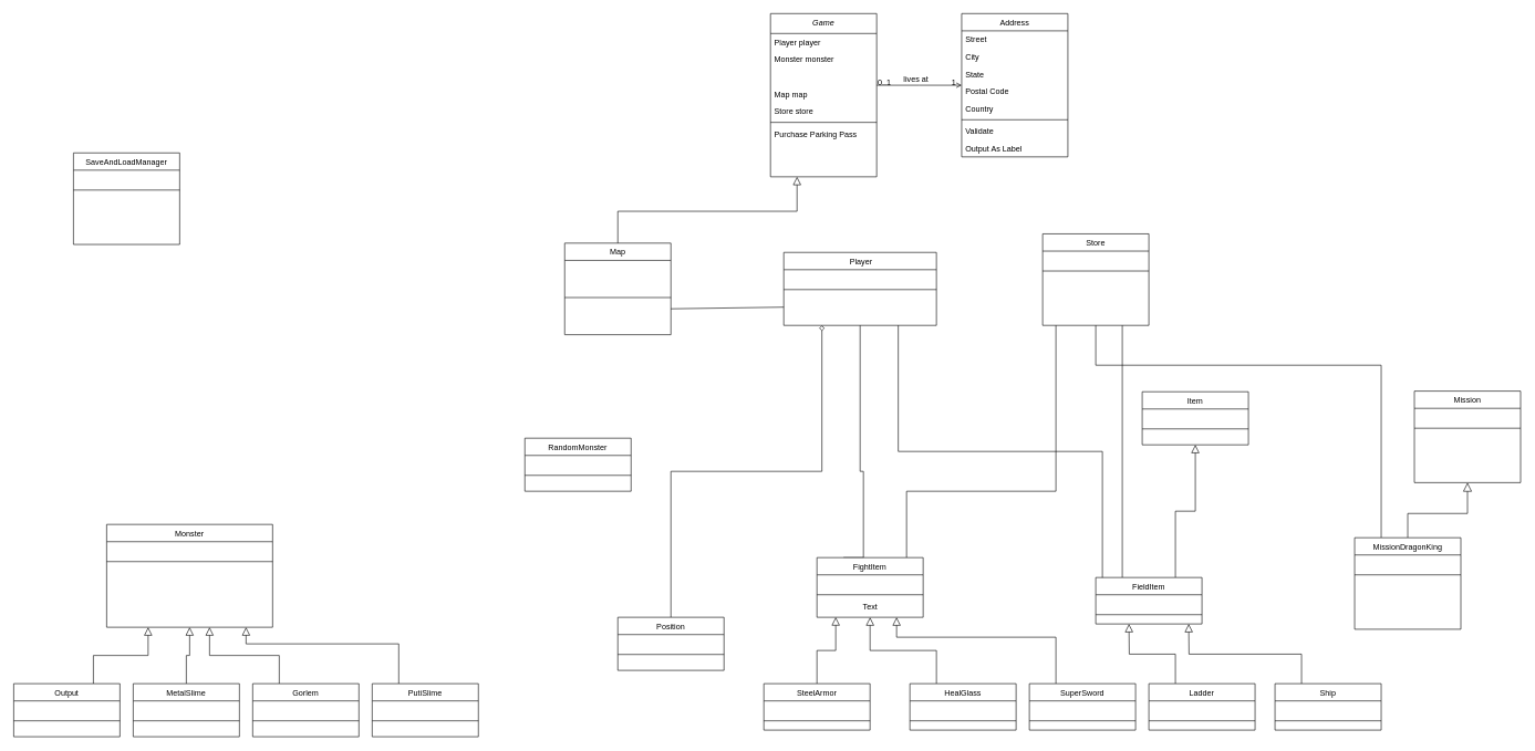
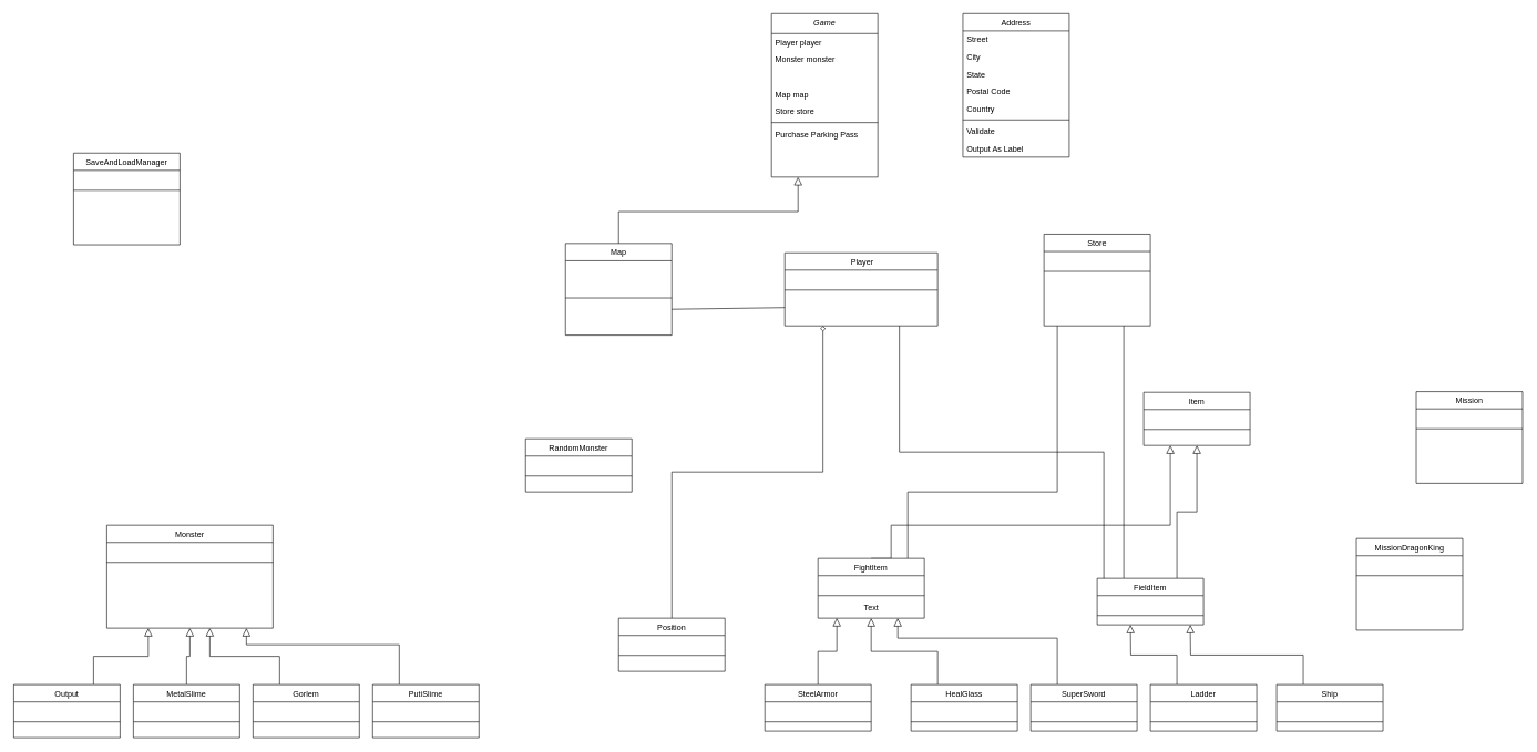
- <mxCell id="29" value="" style="endArrow=open;shadow=0;strokeWidth=1;rounded=0;endFill=1;edgeStyle=elbowEdgeStyle;elbow=vertical;" parent="1" source="2" target="20" edge="1"><mxGeometry x="0.5" y="41" relative="1" as="geometry"><mxPoint x="1320" y="92" as="sourcePoint" /><mxPoint x="1480" y="92" as="targetPoint" /><mxPoint x="-40" y="32" as="offset" /></mxGeometry></mxCell>
- <mxCell id="30" value="0..1" style="resizable=0;align=left;verticalAlign=bottom;labelBackgroundColor=none;fontSize=12;" parent="29" connectable="0" vertex="1"><mxGeometry x="-1" relative="1" as="geometry"><mxPoint y="4" as="offset" /></mxGeometry></mxCell>
- <mxCell id="31" value="1" style="resizable=0;align=right;verticalAlign=bottom;labelBackgroundColor=none;fontSize=12;" parent="29" connectable="0" vertex="1"><mxGeometry x="1" relative="1" as="geometry"><mxPoint x="-7" y="4" as="offset" /></mxGeometry></mxCell>
- <mxCell id="32" value="lives at" style="text;html=1;resizable=0;points=[];;align=center;verticalAlign=middle;labelBackgroundColor=none;rounded=0;shadow=0;strokeWidth=1;fontSize=12;" parent="29" vertex="1" connectable="0"><mxGeometry x="0.5" y="49" relative="1" as="geometry"><mxPoint x="-38" y="40" as="offset" /></mxGeometry></mxCell>
- <mxCell id="80" style="edgeStyle=orthogonalEdgeStyle;rounded=0;orthogonalLoop=1;jettySize=auto;html=1;exitX=0.25;exitY=0;exitDx=0;exitDy=0;entryX=0.5;entryY=1;entryDx=0;entryDy=0;endArrow=none;endFill=0;" edge="1" parent="1" source="81" target="69"><mxGeometry relative="1" as="geometry"><Array as="points"><mxPoint x="2080" y="550" /><mxPoint x="1650" y="550" /></Array></mxGeometry></mxCell>
- <mxCell id="38" style="edgeStyle=orthogonalEdgeStyle;rounded=0;orthogonalLoop=1;jettySize=auto;html=1;exitX=0.25;exitY=0;exitDx=0;exitDy=0;entryX=0.5;entryY=1;entryDx=0;entryDy=0;endArrow=none;endFill=0;" edge="1" parent="1" source="39" target="86"><mxGeometry relative="1" as="geometry"><Array as="points"><mxPoint x="1300" y="710" /><mxPoint x="1295" y="710" /></Array></mxGeometry></mxCell>
- <mxCell id="79" style="edgeStyle=orthogonalEdgeStyle;rounded=0;orthogonalLoop=1;jettySize=auto;html=1;exitX=0.5;exitY=0;exitDx=0;exitDy=0;entryX=0.5;entryY=1;entryDx=0;entryDy=0;endArrow=block;endFill=0;endSize=11;" edge="1" parent="1" source="81" target="74"><mxGeometry relative="1" as="geometry"><mxPoint x="2300.048" y="880" as="targetPoint" /></mxGeometry></mxCell>
+ <mxCell id="37" style="edgeStyle=orthogonalEdgeStyle;rounded=0;orthogonalLoop=1;jettySize=auto;html=1;exitX=0.5;exitY=0;exitDx=0;exitDy=0;entryX=0.25;entryY=1;entryDx=0;entryDy=0;strokeWidth=1;endSize=10;endArrow=block;endFill=0;" edge="1" parent="1" source="39" target="34"><mxGeometry relative="1" as="geometry"><Array as="points"><mxPoint x="1340" y="790" /><mxPoint x="1760" y="790" /></Array></mxGeometry></mxCell>
